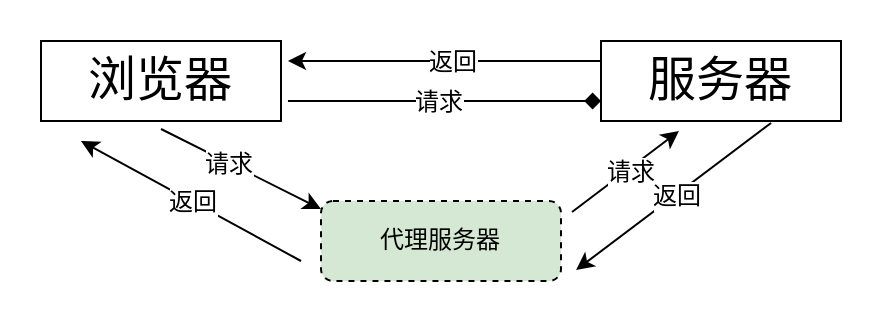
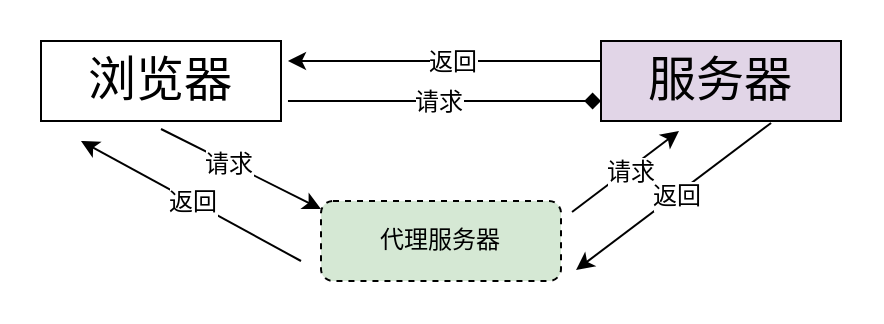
- <mxCell id="3" value="&lt;font style=&quot;font-size: 24px;&quot;&gt;服务器&lt;/font&gt;" style="rounded=0;whiteSpace=wrap;html=1;" vertex="1" parent="1"><mxGeometry x="300" y="20" width="120" height="40" as="geometry" /></mxCell>
+ <mxCell id="3" value="&lt;font style=&quot;font-size: 24px;&quot;&gt;服务器&lt;/font&gt;" style="rounded=0;whiteSpace=wrap;html=1;fillColor=#e1d5e7;" vertex="1" parent="1"><mxGeometry x="300" y="20" width="120" height="40" as="geometry" /></mxCell>
